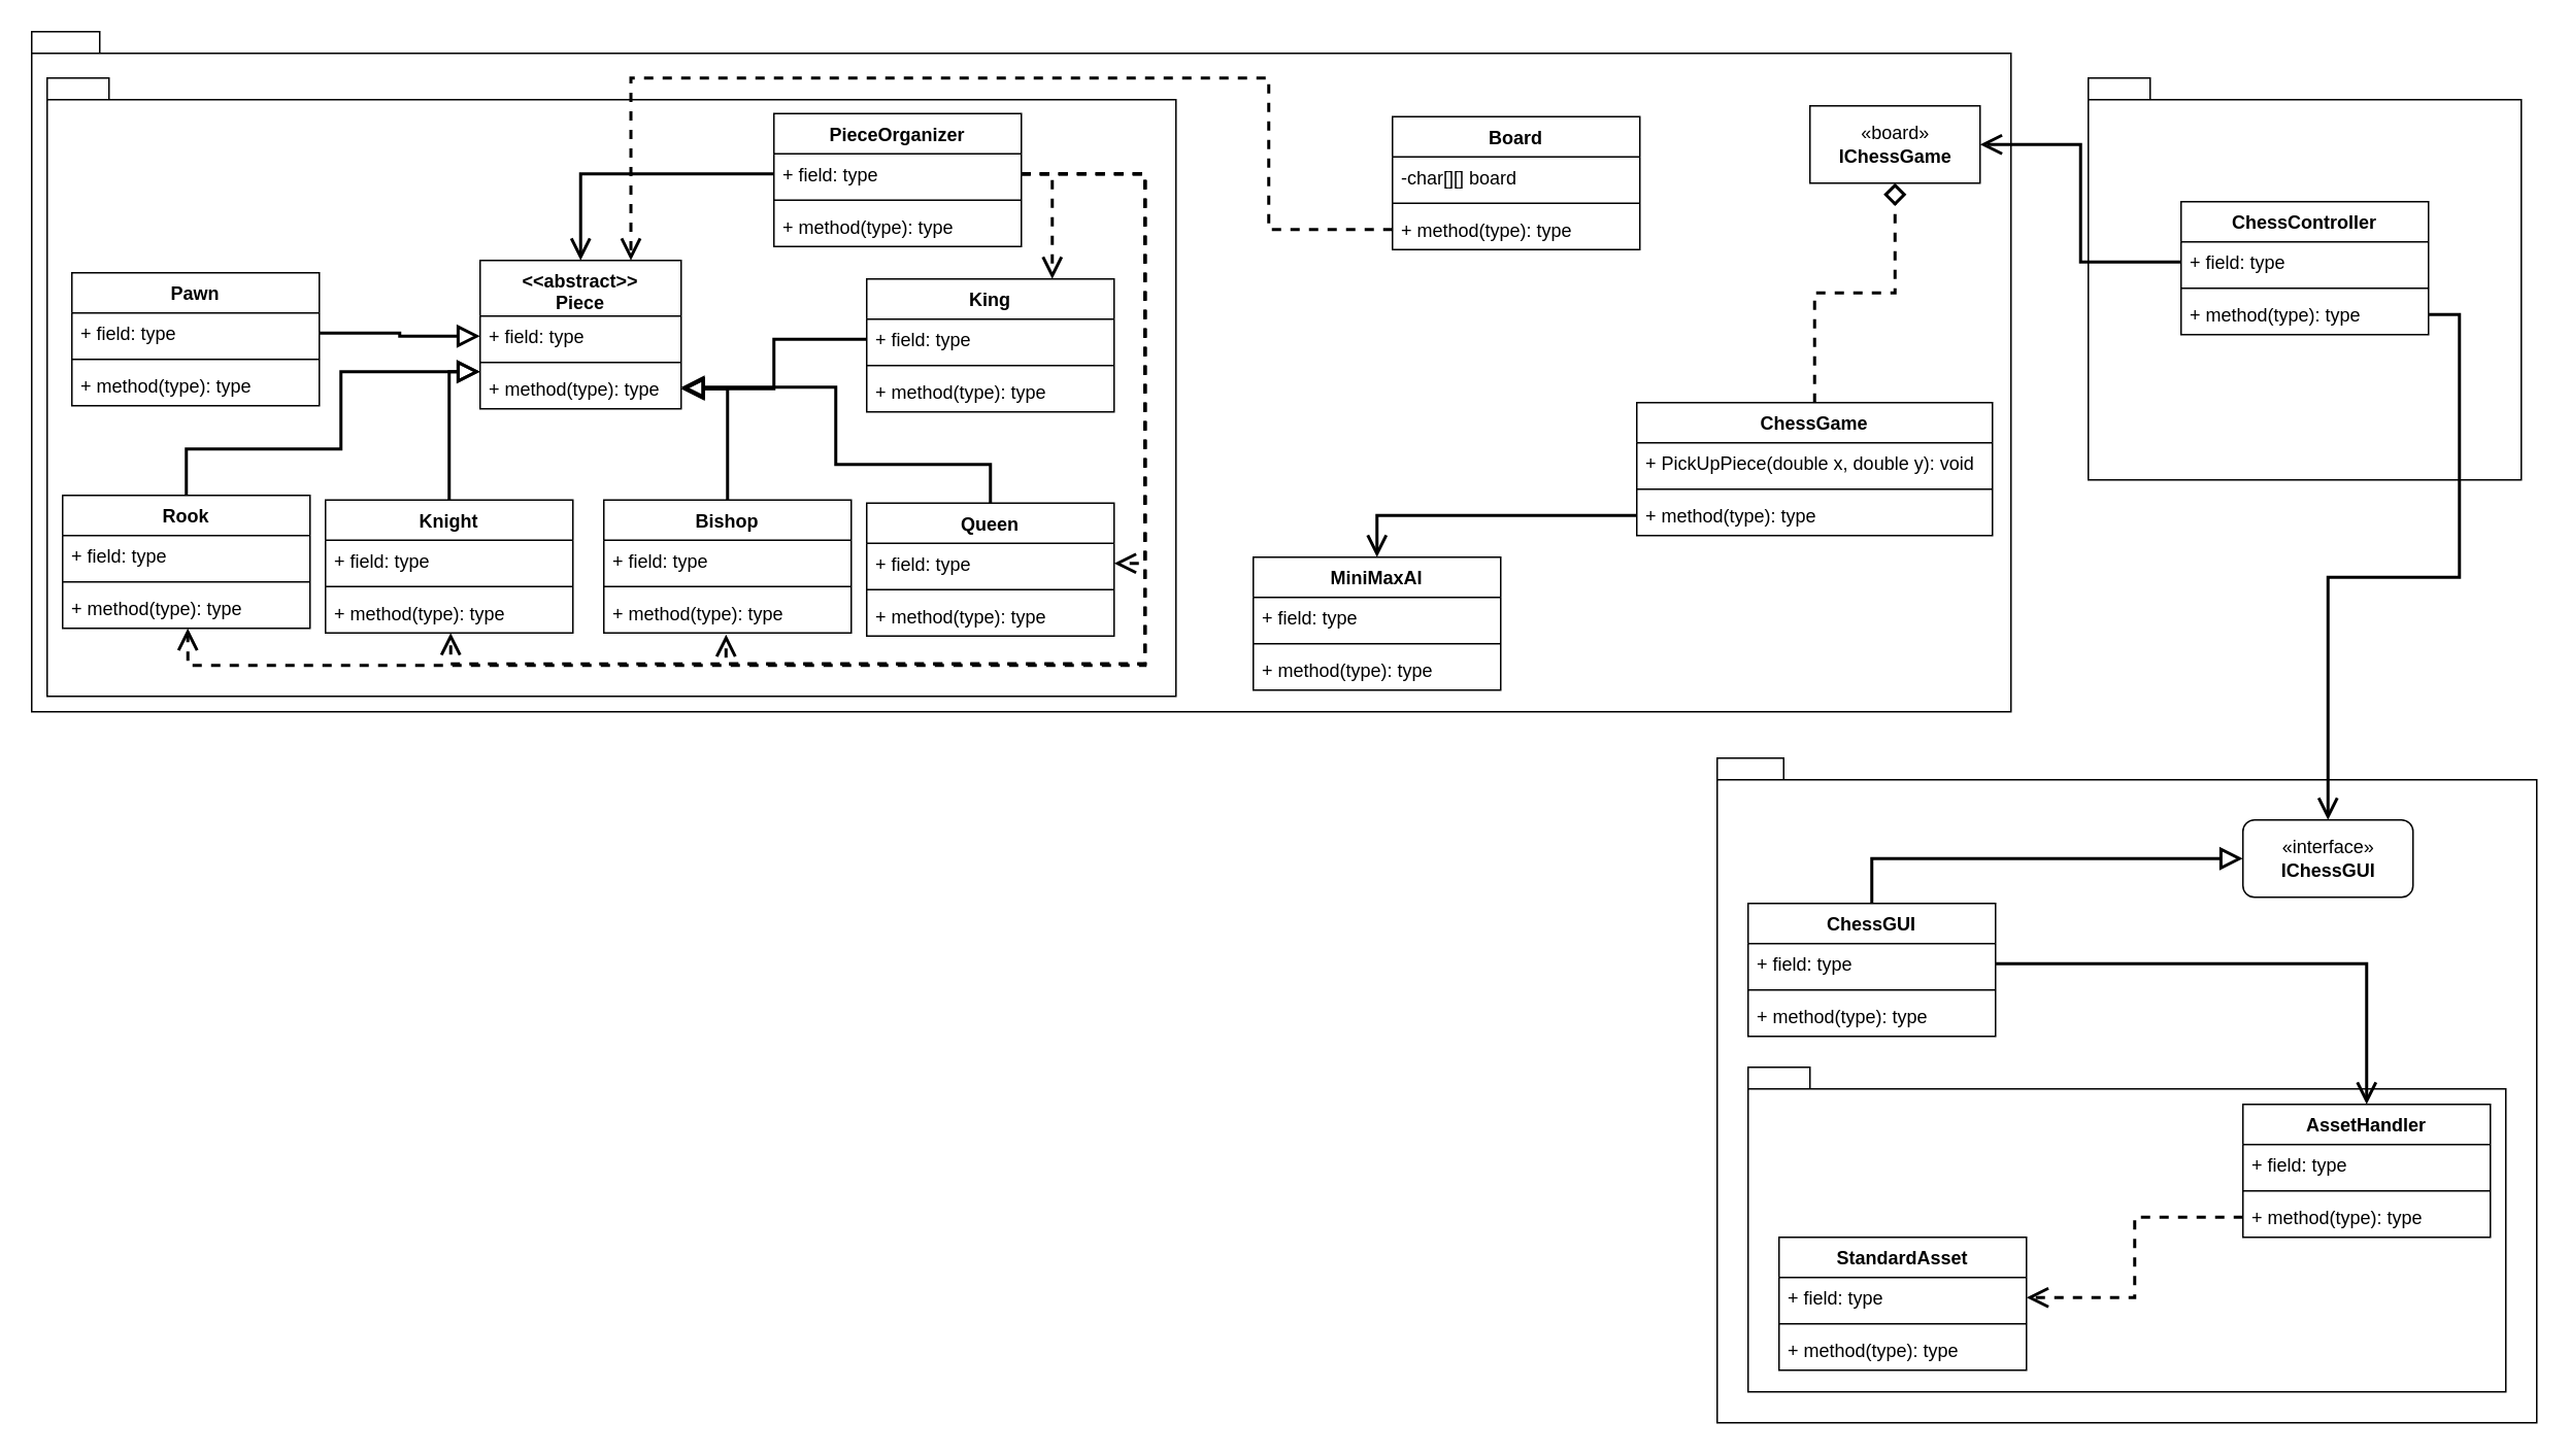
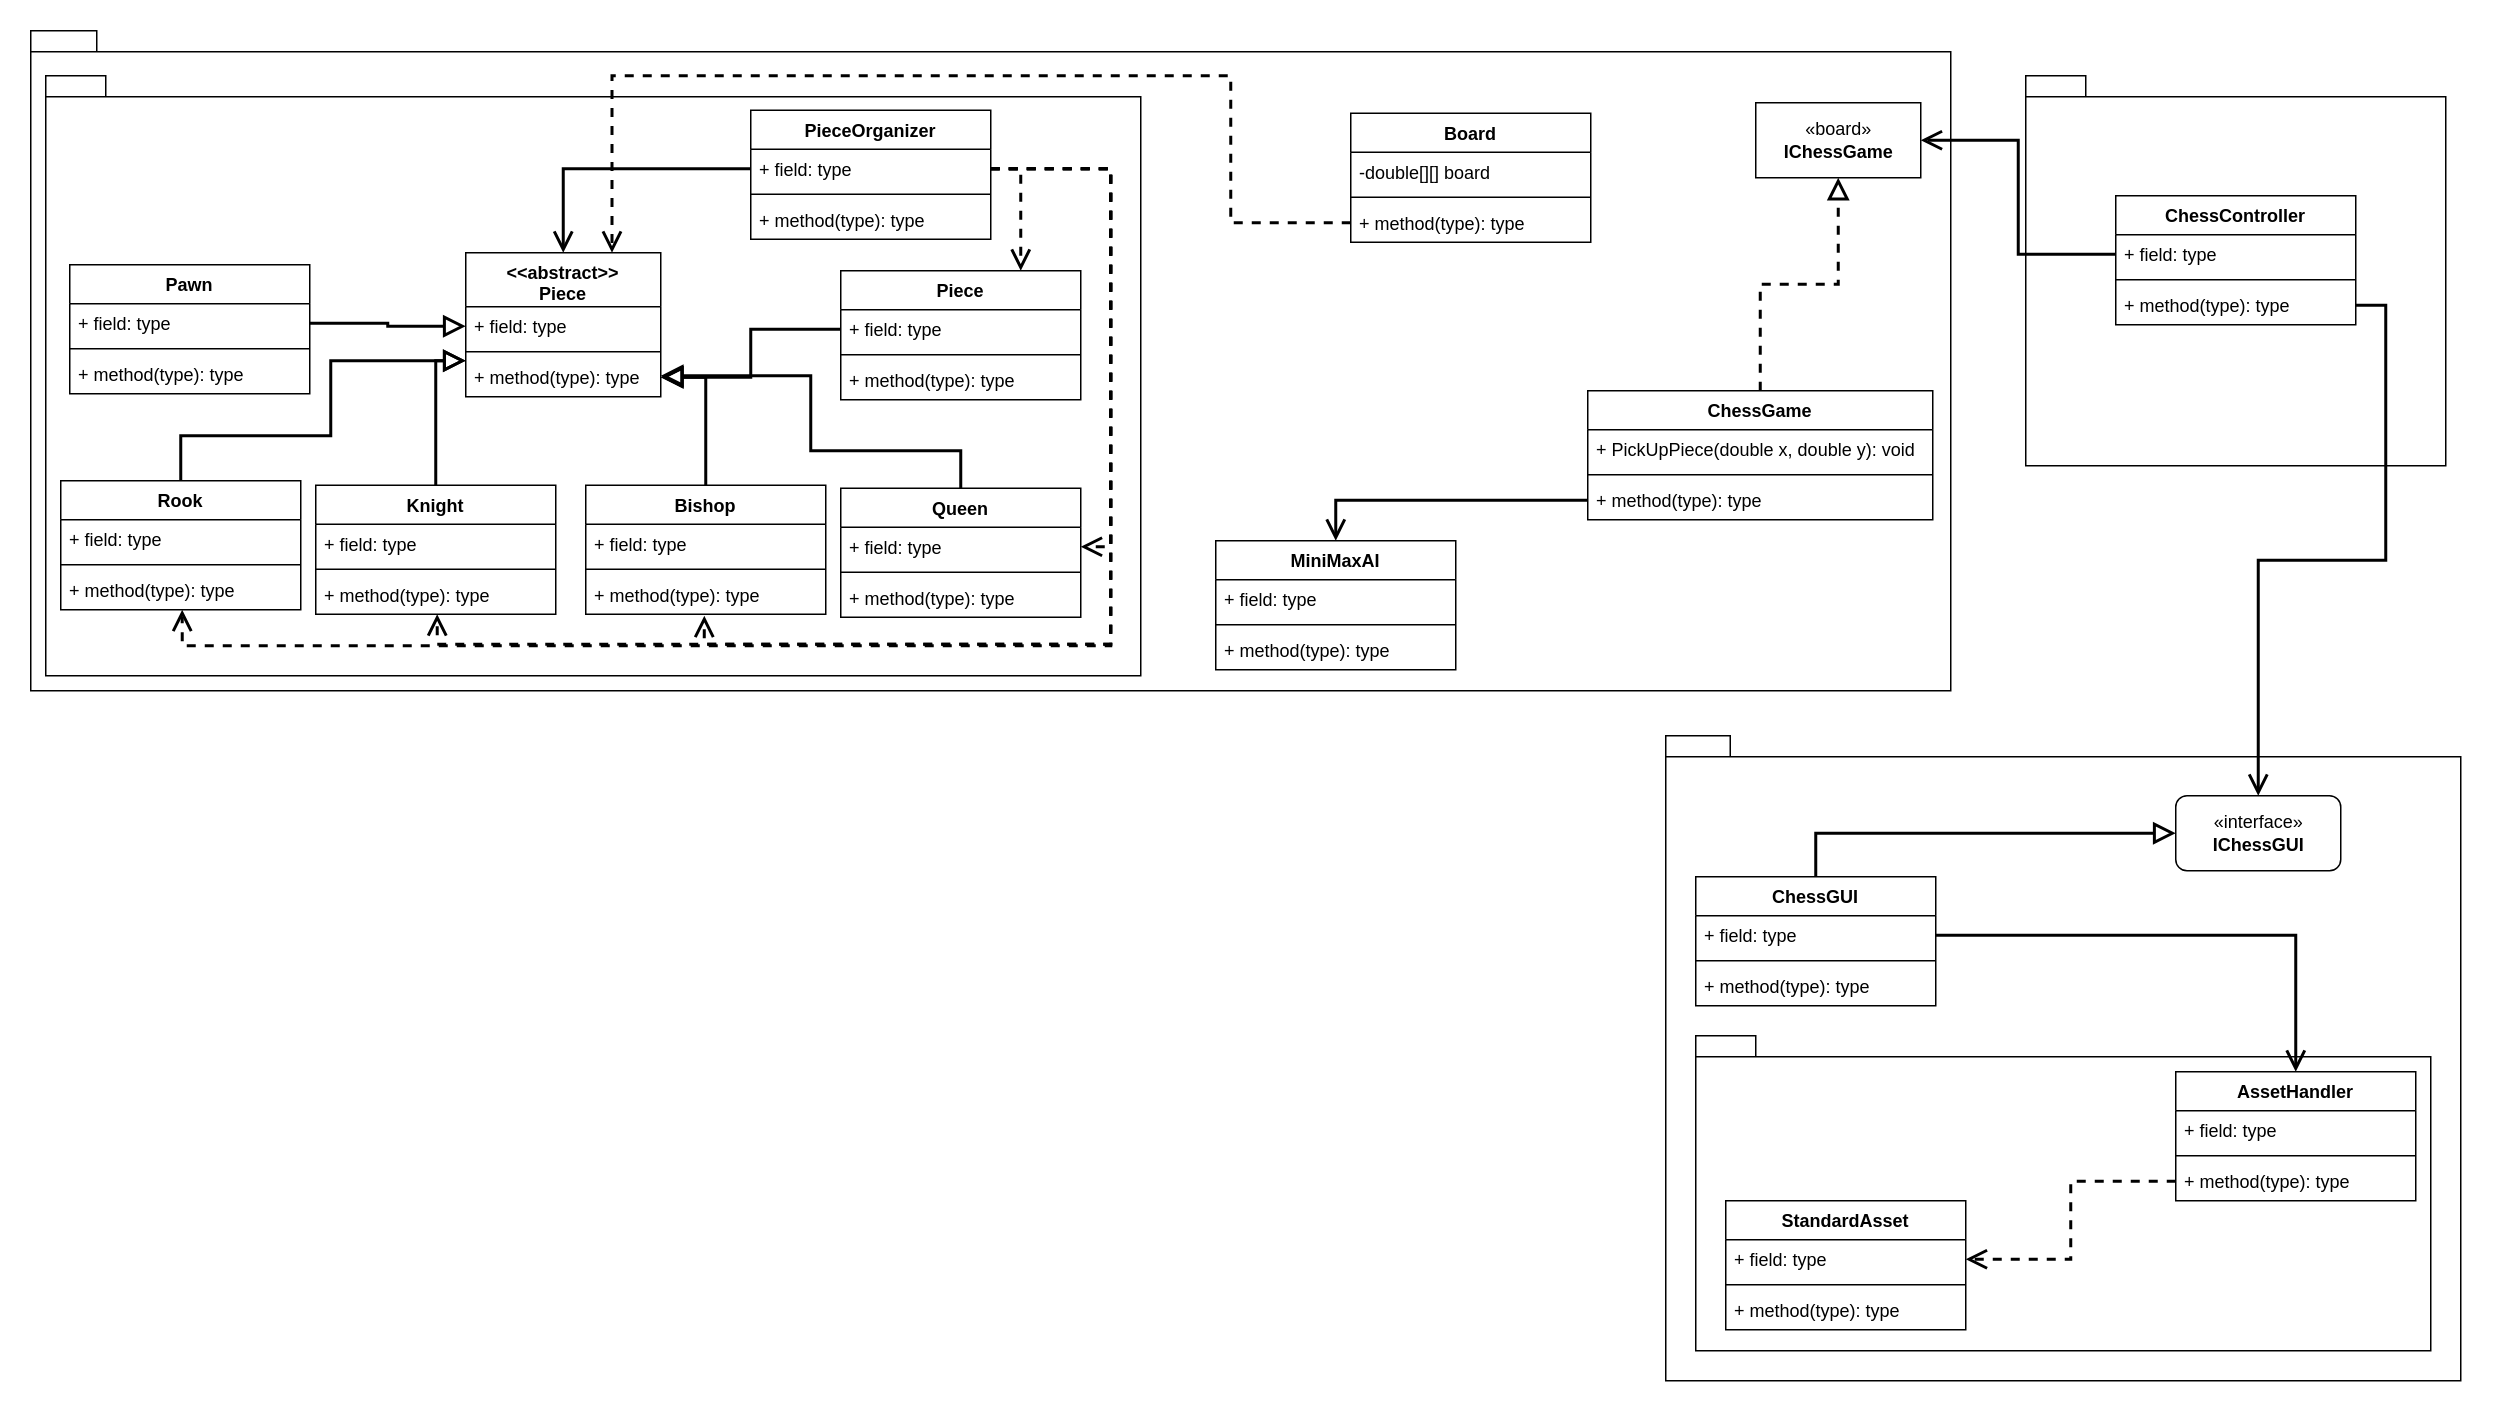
- <mxCell id="18" value="-char[][] board" style="text;strokeColor=none;fillColor=none;align=left;verticalAlign=top;spacingLeft=4;spacingRight=4;overflow=hidden;rotatable=0;points=[[0,0.5],[1,0.5]];portConstraint=eastwest;" vertex="1" parent="17"><mxGeometry y="26" width="160" height="26" as="geometry" /></mxCell>
+ <mxCell id="18" value="-double[][] board" style="text;strokeColor=none;fillColor=none;align=left;verticalAlign=top;spacingLeft=4;spacingRight=4;overflow=hidden;rotatable=0;points=[[0,0.5],[1,0.5]];portConstraint=eastwest;" vertex="1" parent="17"><mxGeometry y="26" width="160" height="26" as="geometry" /></mxCell>
- <mxCell id="11" style="edgeStyle=orthogonalEdgeStyle;rounded=0;orthogonalLoop=1;jettySize=auto;html=1;exitX=0.5;exitY=0;exitDx=0;exitDy=0;entryX=0.5;entryY=1;entryDx=0;entryDy=0;strokeWidth=2;dashed=1;endArrow=diamond;endFill=0;endSize=10;" edge="1" parent="1" source="12" target="16"><mxGeometry relative="1" as="geometry" /></mxCell>
+ <mxCell id="11" style="edgeStyle=orthogonalEdgeStyle;rounded=0;orthogonalLoop=1;jettySize=auto;html=1;exitX=0.5;exitY=0;exitDx=0;exitDy=0;entryX=0.5;entryY=1;entryDx=0;entryDy=0;strokeWidth=2;dashed=1;endArrow=block;endFill=0;endSize=10;" edge="1" parent="1" source="12" target="16"><mxGeometry relative="1" as="geometry" /></mxCell>
- <mxCell id="50" value="King" style="swimlane;fontStyle=1;align=center;verticalAlign=top;childLayout=stackLayout;horizontal=1;startSize=26;horizontalStack=0;resizeParent=1;resizeParentMax=0;resizeLast=0;collapsible=1;marginBottom=0;" vertex="1" parent="1"><mxGeometry x="560" y="180" width="160" height="86" as="geometry" /></mxCell>
+ <mxCell id="50" value="Piece" style="swimlane;fontStyle=1;align=center;verticalAlign=top;childLayout=stackLayout;horizontal=1;startSize=26;horizontalStack=0;resizeParent=1;resizeParentMax=0;resizeLast=0;collapsible=1;marginBottom=0;" vertex="1" parent="1"><mxGeometry x="560" y="180" width="160" height="86" as="geometry" /></mxCell>
